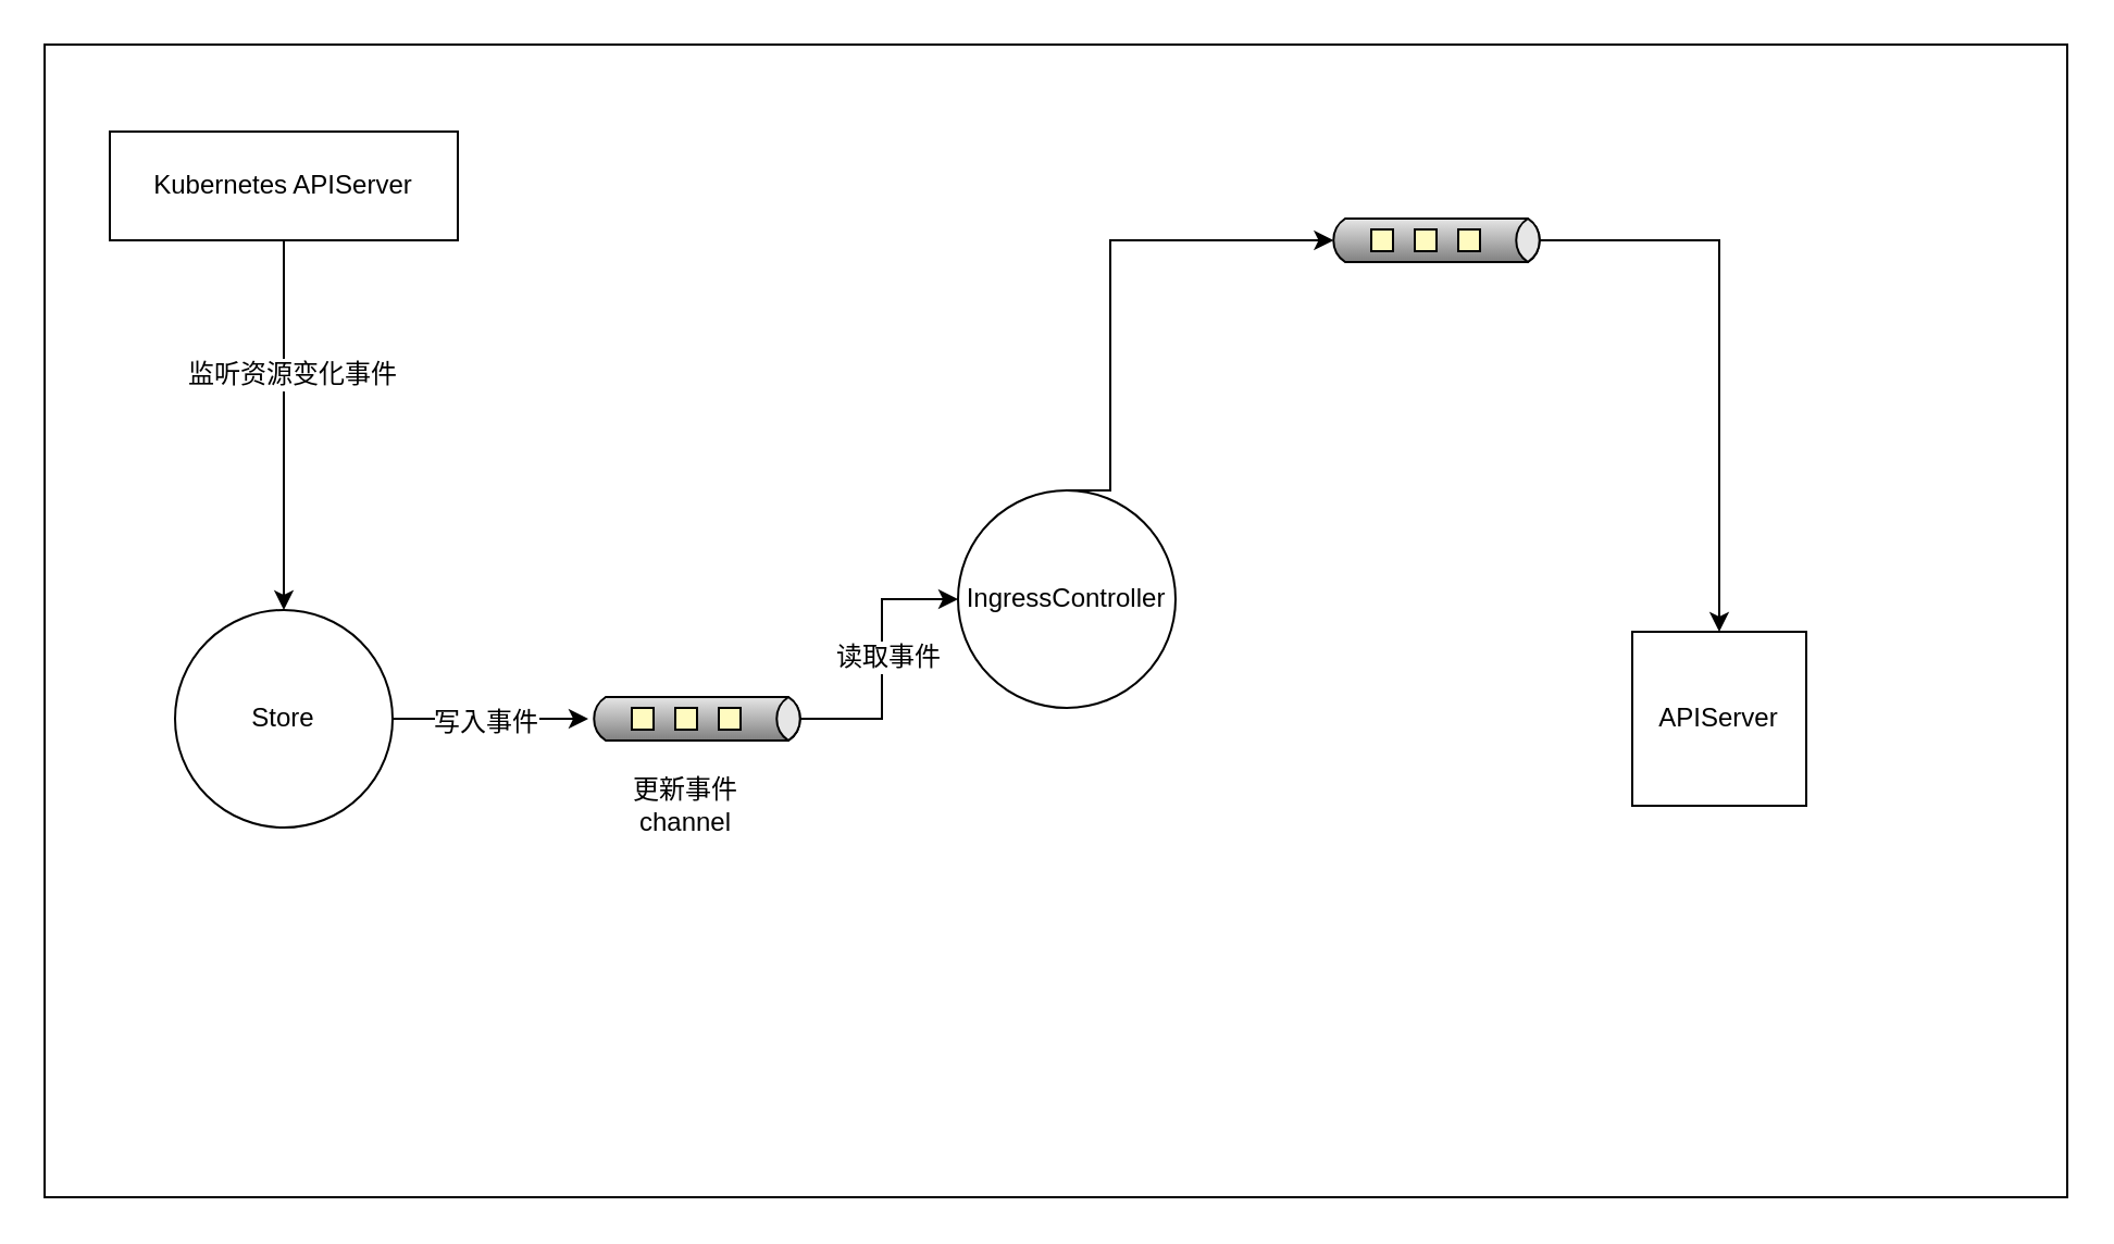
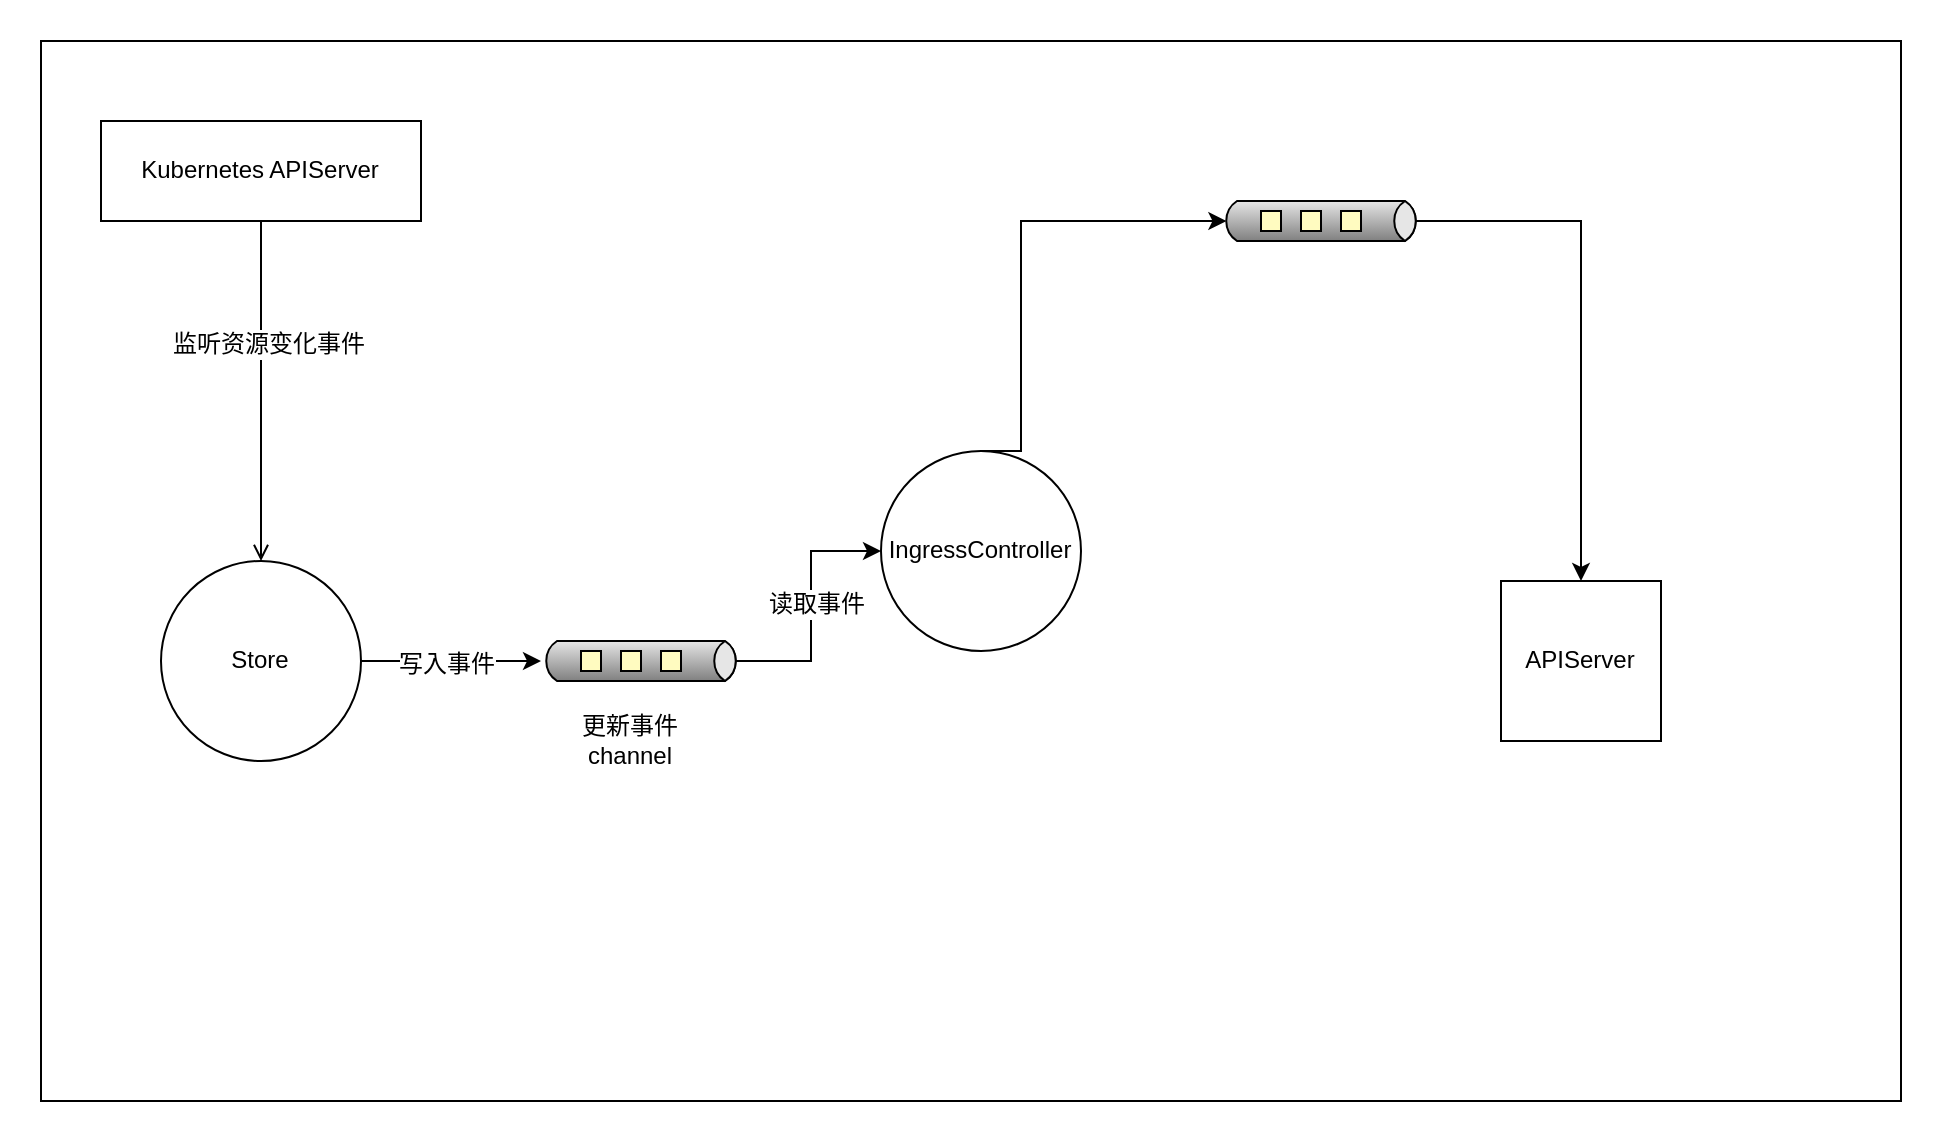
- <mxCell id="3" style="edgeStyle=orthogonalEdgeStyle;rounded=0;orthogonalLoop=1;jettySize=auto;html=1;exitX=0.5;exitY=1;exitDx=0;exitDy=0;" edge="1" parent="1" source="5" target="8"><mxGeometry relative="1" as="geometry" /></mxCell>
+ <mxCell id="3" style="edgeStyle=orthogonalEdgeStyle;rounded=0;orthogonalLoop=1;jettySize=auto;html=1;exitX=0.5;exitY=1;exitDx=0;exitDy=0;endArrow=open;" edge="1" parent="1" source="5" target="8"><mxGeometry relative="1" as="geometry" /></mxCell>
